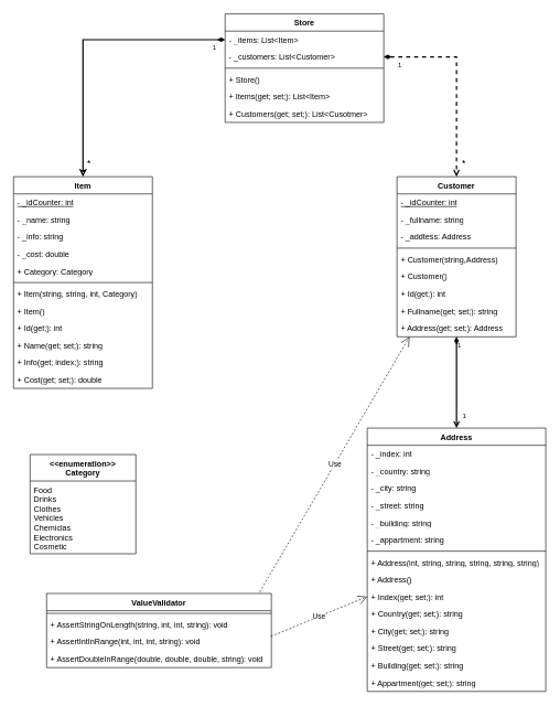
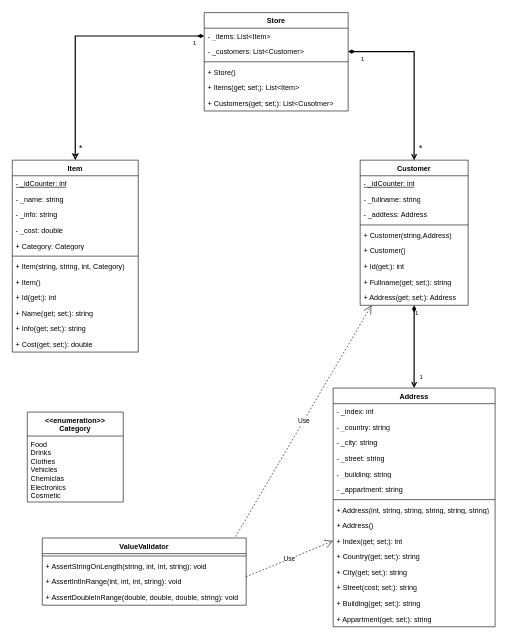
- <mxCell id="61" value="" style="verticalAlign=bottom;html=1;endArrow=open;edgeStyle=orthogonalEdgeStyle;strokeWidth=2;rounded=0;startArrow=diamondThin;startFill=1;endFill=0;exitX=1;exitY=0.5;exitDx=0;exitDy=0;dashed=1;" edge="1" parent="1" source="17" target="22"><mxGeometry relative="1" as="geometry"><mxPoint x="505" y="236" as="sourcePoint" /><mxPoint x="290" y="443" as="targetPoint" /></mxGeometry></mxCell>
+ <mxCell id="61" value="" style="verticalAlign=bottom;html=1;endArrow=open;edgeStyle=orthogonalEdgeStyle;strokeWidth=2;rounded=0;startArrow=diamondThin;startFill=1;endFill=0;exitX=1;exitY=0.5;exitDx=0;exitDy=0;" edge="1" parent="1" source="17" target="22"><mxGeometry relative="1" as="geometry"><mxPoint x="505" y="236" as="sourcePoint" /><mxPoint x="290" y="443" as="targetPoint" /></mxGeometry></mxCell>
- <mxCell id="13" value="+ Info(get; index;): string" style="text;strokeColor=none;fillColor=none;align=left;verticalAlign=top;spacingLeft=4;spacingRight=4;overflow=hidden;rotatable=0;points=[[0,0.5],[1,0.5]];portConstraint=eastwest;whiteSpace=wrap;html=1;" vertex="1" parent="2"><mxGeometry y="268" width="210" height="26" as="geometry" /></mxCell>
+ <mxCell id="13" value="+ Info(get; set;): string" style="text;strokeColor=none;fillColor=none;align=left;verticalAlign=top;spacingLeft=4;spacingRight=4;overflow=hidden;rotatable=0;points=[[0,0.5],[1,0.5]];portConstraint=eastwest;whiteSpace=wrap;html=1;" vertex="1" parent="2"><mxGeometry y="268" width="210" height="26" as="geometry" /></mxCell>
- <mxCell id="47" value="+ Street(get; set;): string" style="text;strokeColor=none;fillColor=none;align=left;verticalAlign=top;spacingLeft=4;spacingRight=4;overflow=hidden;rotatable=0;points=[[0,0.5],[1,0.5]];portConstraint=eastwest;whiteSpace=wrap;html=1;" vertex="1" parent="34"><mxGeometry y="320" width="270" height="26" as="geometry" /></mxCell>
+ <mxCell id="47" value="+ Street(cost; set;): string" style="text;strokeColor=none;fillColor=none;align=left;verticalAlign=top;spacingLeft=4;spacingRight=4;overflow=hidden;rotatable=0;points=[[0,0.5],[1,0.5]];portConstraint=eastwest;whiteSpace=wrap;html=1;" vertex="1" parent="34"><mxGeometry y="320" width="270" height="26" as="geometry" /></mxCell>
